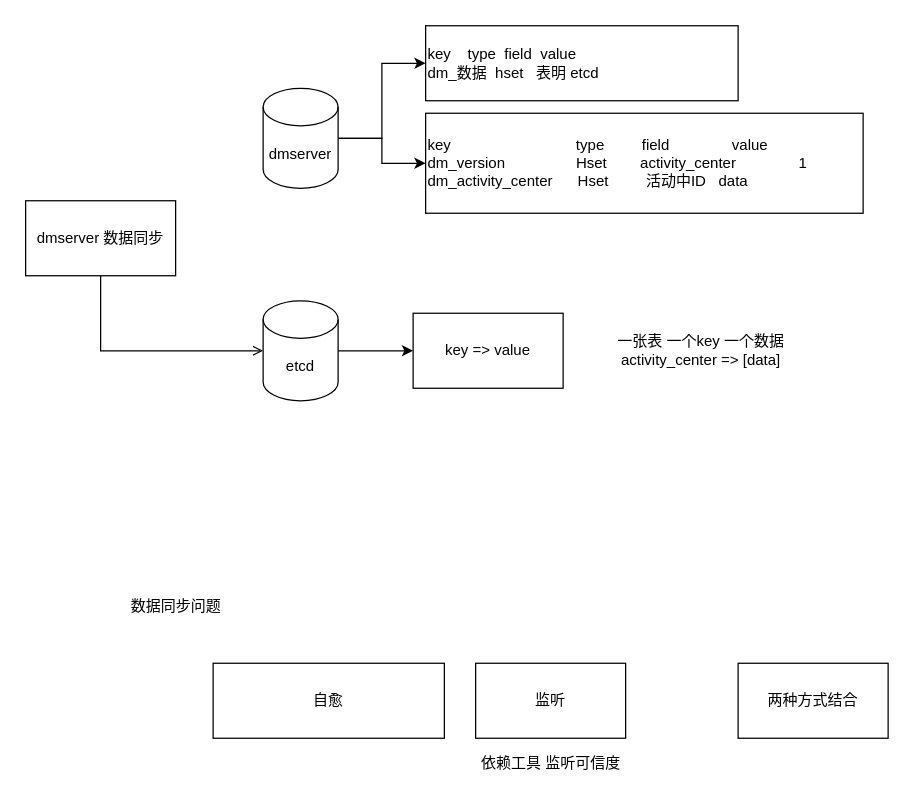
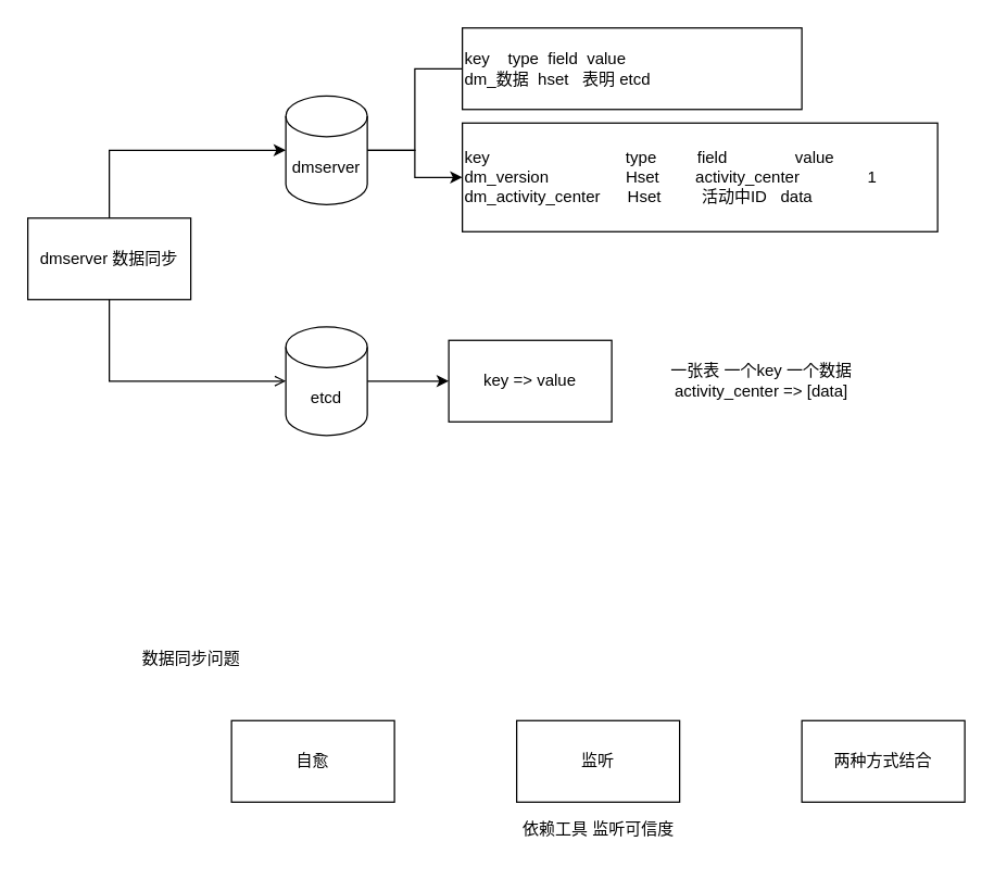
- <mxCell id="7" style="edgeStyle=orthogonalEdgeStyle;rounded=0;orthogonalLoop=1;jettySize=auto;html=1;exitX=1;exitY=0.5;exitDx=0;exitDy=0;exitPerimeter=0;entryX=0;entryY=0.5;entryDx=0;entryDy=0;" edge="1" parent="1" source="9" target="10"><mxGeometry relative="1" as="geometry" /></mxCell>
+ <mxCell id="7" style="edgeStyle=orthogonalEdgeStyle;rounded=0;orthogonalLoop=1;jettySize=auto;html=1;exitX=1;exitY=0.5;exitDx=0;exitDy=0;exitPerimeter=0;entryX=0;entryY=0.5;entryDx=0;entryDy=0;endArrow=none;" edge="1" parent="1" source="9" target="10"><mxGeometry relative="1" as="geometry" /></mxCell>
+ <mxCell id="2" style="edgeStyle=orthogonalEdgeStyle;rounded=0;orthogonalLoop=1;jettySize=auto;html=1;exitX=0.5;exitY=0;exitDx=0;exitDy=0;entryX=0;entryY=0.5;entryDx=0;entryDy=0;entryPerimeter=0;" edge="1" parent="1" source="4" target="9"><mxGeometry relative="1" as="geometry" /></mxCell>
- <mxCell id="11" value="自愈&lt;br&gt;" style="whiteSpace=wrap;html=1;" vertex="1" parent="1"><mxGeometry x="170" y="530" width="185" height="60" as="geometry" /></mxCell>
+ <mxCell id="11" value="自愈&lt;br&gt;" style="whiteSpace=wrap;html=1;" vertex="1" parent="1"><mxGeometry x="170" y="530" width="120" height="60" as="geometry" /></mxCell>
